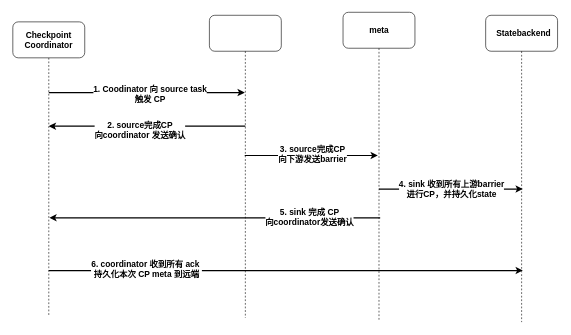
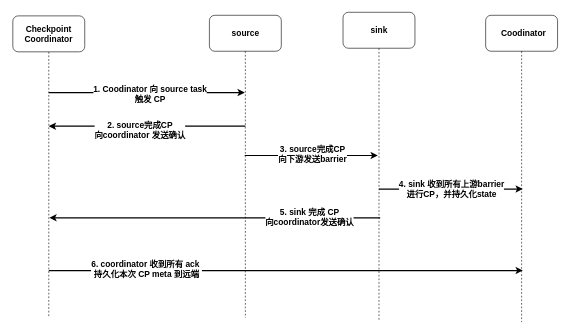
- <mxCell id="9" value="meta" style="text;html=1;align=center;verticalAlign=middle;resizable=0;points=[];autosize=1;strokeColor=none;fillColor=none;fontSize=14;fontStyle=1;rounded=1;" parent="7" vertex="1"><mxGeometry x="41" y="19.5" width="38" height="21" as="geometry" /></mxCell>
+ <mxCell id="9" value="sink" style="text;html=1;align=center;verticalAlign=middle;resizable=0;points=[];autosize=1;strokeColor=none;fillColor=none;fontSize=14;fontStyle=1;rounded=1;" parent="7" vertex="1"><mxGeometry x="41" y="19.5" width="38" height="21" as="geometry" /></mxCell>
+ <mxCell id="6" value="source" style="text;html=1;align=center;verticalAlign=middle;resizable=0;points=[];autosize=1;strokeColor=none;fillColor=none;fontSize=14;fontStyle=1;rounded=1;" parent="4" vertex="1"><mxGeometry x="32" y="19.5" width="56" height="21" as="geometry" /></mxCell>
- <mxCell id="16" value="Statebackend" style="text;html=1;align=center;verticalAlign=middle;resizable=0;points=[];autosize=1;strokeColor=none;fillColor=none;fontSize=14;fontStyle=1;rounded=1;" parent="14" vertex="1"><mxGeometry x="12" y="19.5" width="101" height="21" as="geometry" /></mxCell>
+ <mxCell id="16" value="Coodinator" style="text;html=1;align=center;verticalAlign=middle;resizable=0;points=[];autosize=1;strokeColor=none;fillColor=none;fontSize=14;fontStyle=1;rounded=1;" parent="14" vertex="1"><mxGeometry x="12" y="19.5" width="101" height="21" as="geometry" /></mxCell>
- <mxCell id="3" value="Checkpoint&lt;br style=&quot;font-size: 14px&quot;&gt;Coordinator" style="rounded=1;whiteSpace=wrap;html=1;fontSize=14;fontStyle=1;" parent="1" vertex="1"><mxGeometry x="20" y="36" width="120" height="60" as="geometry" /></mxCell>
+ <mxCell id="3" value="Checkpoint&lt;br style=&quot;font-size: 14px&quot;&gt;Coordinator" style="rounded=1;whiteSpace=wrap;html=1;fontSize=14;fontStyle=1;" parent="1" vertex="1"><mxGeometry x="20" y="26" width="120" height="60" as="geometry" /></mxCell>
